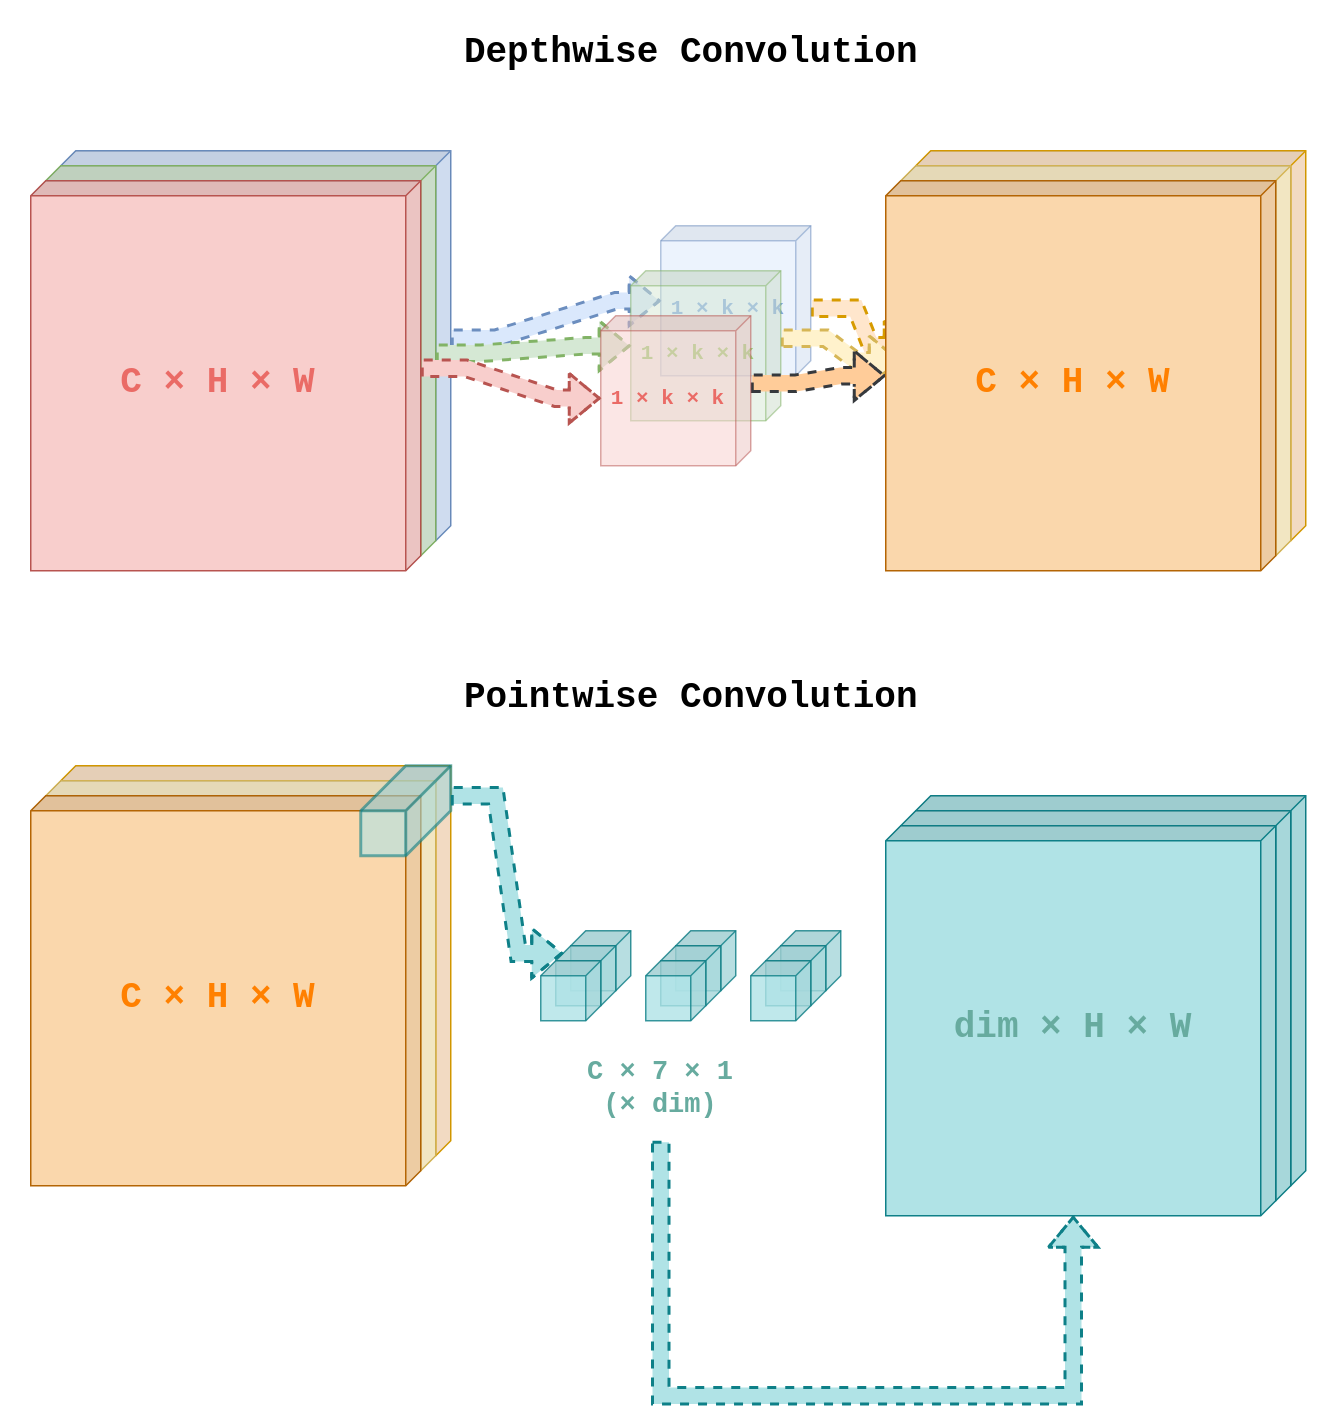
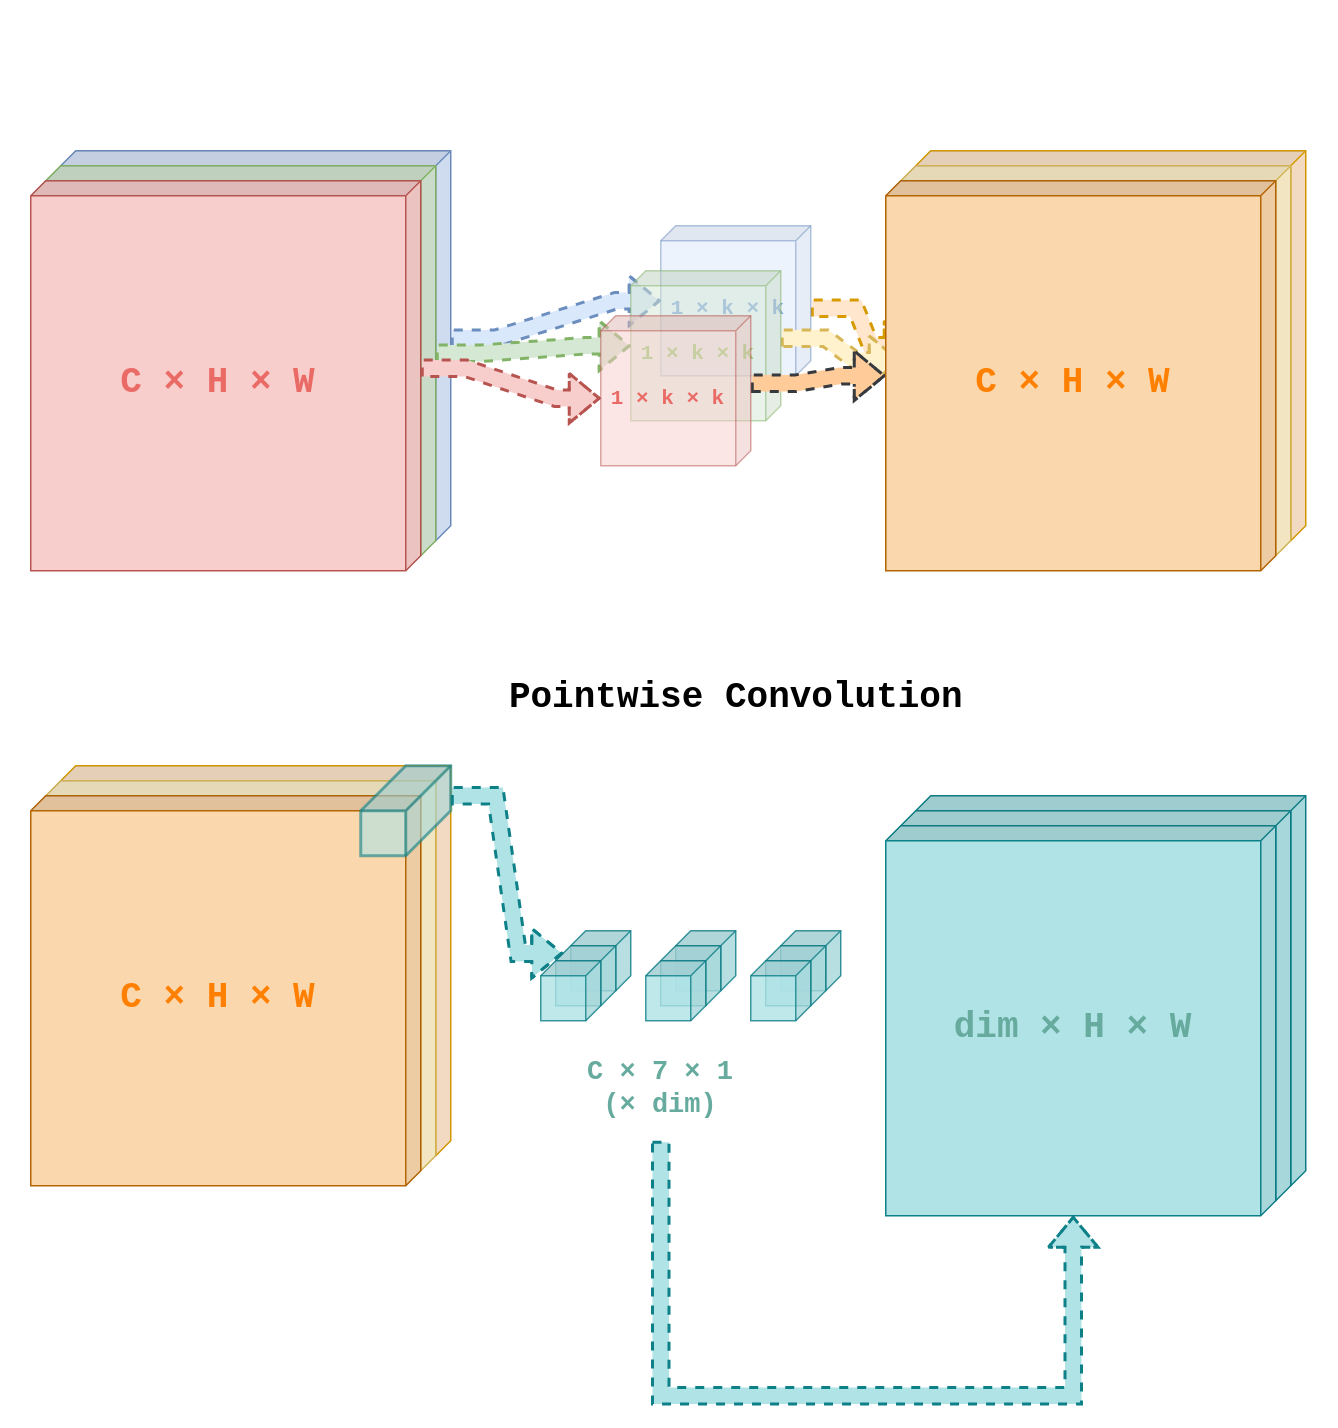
- <mxCell id="21" value="&lt;font style=&quot;font-size: 24px;&quot;&gt;Depthwise Convolution&lt;/font&gt;" style="text;html=1;strokeColor=none;fillColor=none;align=center;verticalAlign=middle;whiteSpace=wrap;rounded=0;fillStyle=auto;strokeWidth=2;fontFamily=Courier New;fontSize=18;fontColor=#000000;opacity=80;fontStyle=1" vertex="1" parent="1"><mxGeometry x="292.5" y="20" width="335" height="30" as="geometry" /></mxCell>
- <mxCell id="22" value="&lt;font style=&quot;font-size: 24px;&quot;&gt;Pointwise Convolution&lt;/font&gt;" style="text;html=1;strokeColor=none;fillColor=none;align=center;verticalAlign=middle;whiteSpace=wrap;rounded=0;fillStyle=auto;strokeWidth=2;fontFamily=Courier New;fontSize=18;fontColor=#000000;opacity=80;fontStyle=1" vertex="1" parent="1"><mxGeometry x="292.5" y="450" width="335" height="30" as="geometry" /></mxCell>
+ <mxCell id="22" value="&lt;font style=&quot;font-size: 24px;&quot;&gt;Pointwise Convolution&lt;/font&gt;" style="text;html=1;strokeColor=none;fillColor=none;align=center;verticalAlign=middle;whiteSpace=wrap;rounded=0;fillStyle=auto;strokeWidth=2;fontFamily=Courier New;fontSize=18;fontColor=#000000;opacity=80;fontStyle=1" vertex="1" parent="1"><mxGeometry x="322.5" y="450" width="335" height="30" as="geometry" /></mxCell>
